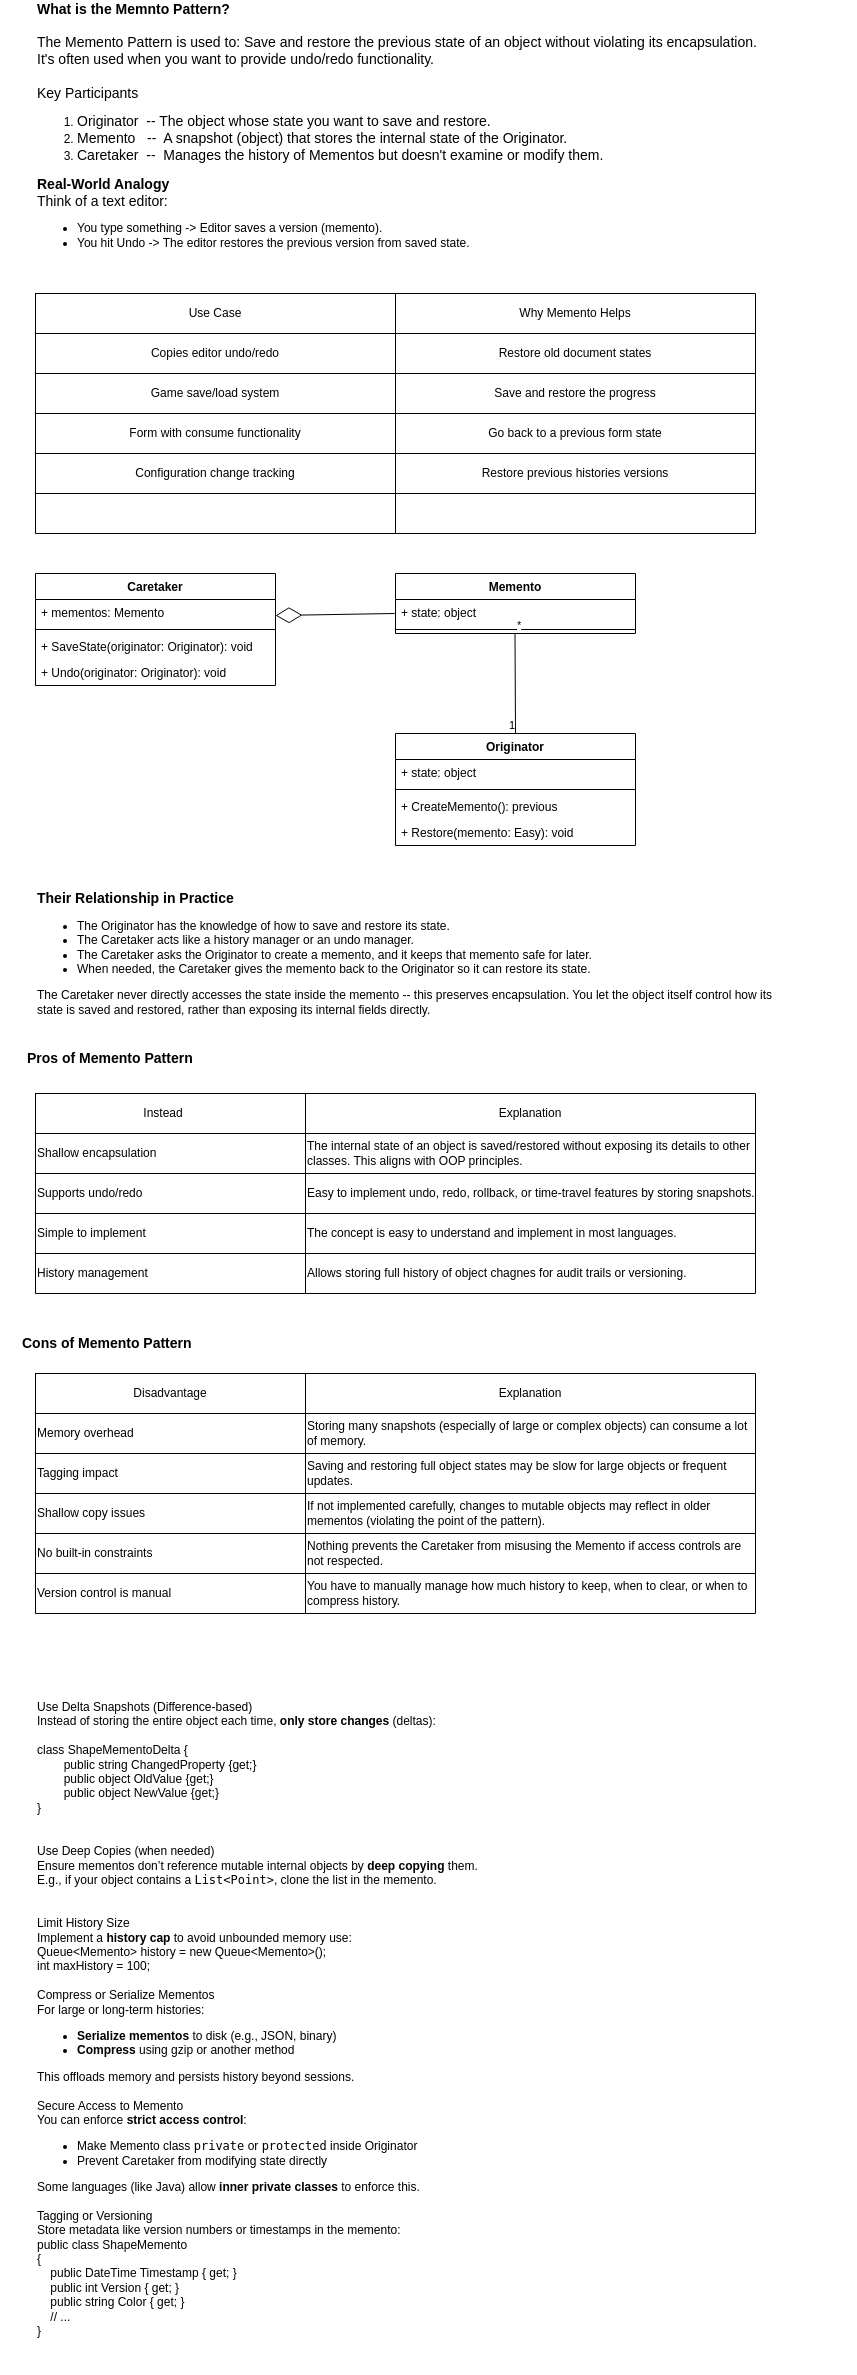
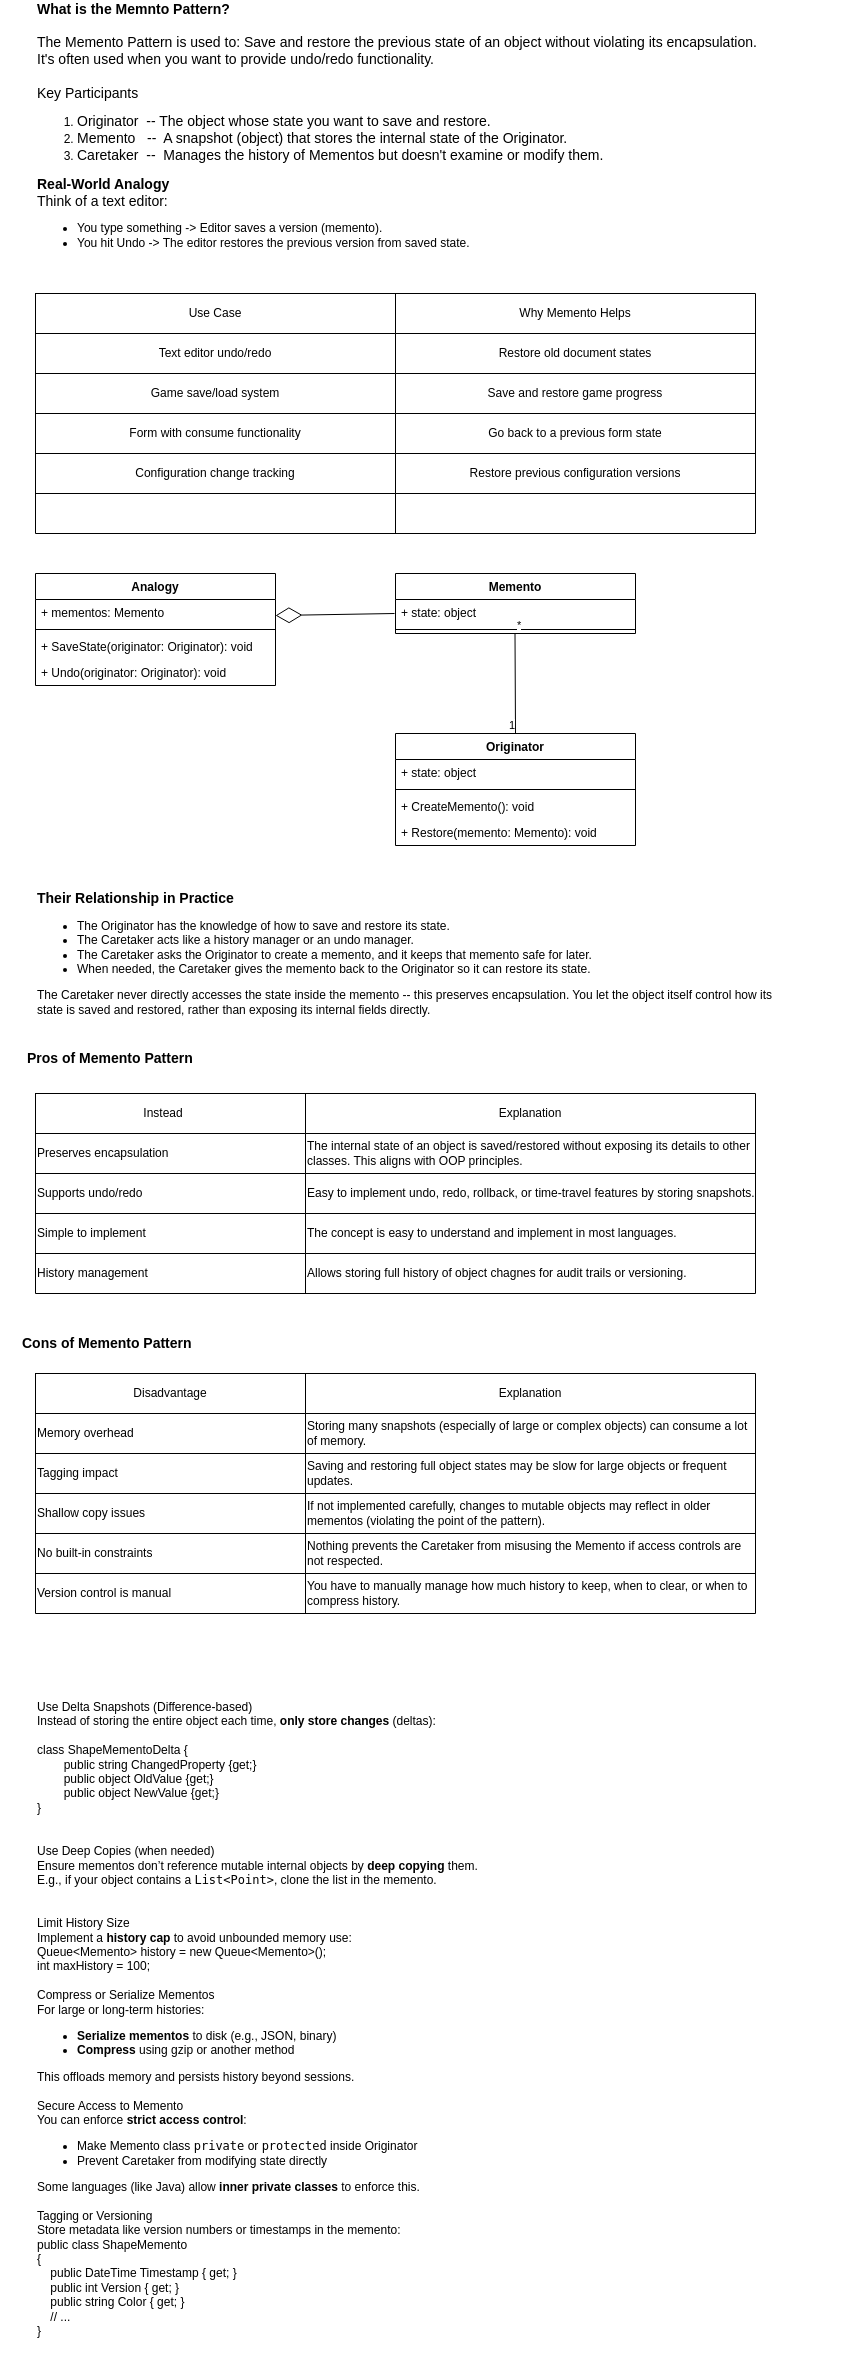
- <mxCell id="8" value="Copies editor undo/redo" style="shape=partialRectangle;html=1;whiteSpace=wrap;connectable=0;strokeColor=inherit;overflow=hidden;fillColor=none;top=0;left=0;bottom=0;right=0;pointerEvents=1;" vertex="1" parent="7"><mxGeometry width="360" height="40" as="geometry"><mxRectangle width="360" height="40" as="alternateBounds" /></mxGeometry></mxCell>
+ <mxCell id="8" value="Text editor undo/redo" style="shape=partialRectangle;html=1;whiteSpace=wrap;connectable=0;strokeColor=inherit;overflow=hidden;fillColor=none;top=0;left=0;bottom=0;right=0;pointerEvents=1;" vertex="1" parent="7"><mxGeometry width="360" height="40" as="geometry"><mxRectangle width="360" height="40" as="alternateBounds" /></mxGeometry></mxCell>
- <mxCell id="12" value="Save and restore the progress" style="shape=partialRectangle;html=1;whiteSpace=wrap;connectable=0;strokeColor=inherit;overflow=hidden;fillColor=none;top=0;left=0;bottom=0;right=0;pointerEvents=1;" vertex="1" parent="10"><mxGeometry x="360" width="360" height="40" as="geometry"><mxRectangle width="360" height="40" as="alternateBounds" /></mxGeometry></mxCell>
+ <mxCell id="12" value="Save and restore game progress" style="shape=partialRectangle;html=1;whiteSpace=wrap;connectable=0;strokeColor=inherit;overflow=hidden;fillColor=none;top=0;left=0;bottom=0;right=0;pointerEvents=1;" vertex="1" parent="10"><mxGeometry x="360" width="360" height="40" as="geometry"><mxRectangle width="360" height="40" as="alternateBounds" /></mxGeometry></mxCell>
- <mxCell id="18" value="Restore previous histories versions" style="shape=partialRectangle;html=1;whiteSpace=wrap;connectable=0;strokeColor=inherit;overflow=hidden;fillColor=none;top=0;left=0;bottom=0;right=0;pointerEvents=1;" vertex="1" parent="16"><mxGeometry x="360" width="360" height="40" as="geometry"><mxRectangle width="360" height="40" as="alternateBounds" /></mxGeometry></mxCell>
+ <mxCell id="18" value="Restore previous configuration versions" style="shape=partialRectangle;html=1;whiteSpace=wrap;connectable=0;strokeColor=inherit;overflow=hidden;fillColor=none;top=0;left=0;bottom=0;right=0;pointerEvents=1;" vertex="1" parent="16"><mxGeometry x="360" width="360" height="40" as="geometry"><mxRectangle width="360" height="40" as="alternateBounds" /></mxGeometry></mxCell>
- <mxCell id="22" value="Caretaker" style="swimlane;fontStyle=1;align=center;verticalAlign=top;childLayout=stackLayout;horizontal=1;startSize=26;horizontalStack=0;resizeParent=1;resizeParentMax=0;resizeLast=0;collapsible=1;marginBottom=0;whiteSpace=wrap;html=1;" vertex="1" parent="1"><mxGeometry x="35" y="570" width="240" height="112" as="geometry" /></mxCell>
+ <mxCell id="22" value="Analogy" style="swimlane;fontStyle=1;align=center;verticalAlign=top;childLayout=stackLayout;horizontal=1;startSize=26;horizontalStack=0;resizeParent=1;resizeParentMax=0;resizeLast=0;collapsible=1;marginBottom=0;whiteSpace=wrap;html=1;" vertex="1" parent="1"><mxGeometry x="35" y="570" width="240" height="112" as="geometry" /></mxCell>
- <mxCell id="30" value="+ CreateMemento(): previous" style="text;strokeColor=none;fillColor=none;align=left;verticalAlign=top;spacingLeft=4;spacingRight=4;overflow=hidden;rotatable=0;points=[[0,0.5],[1,0.5]];portConstraint=eastwest;whiteSpace=wrap;html=1;" vertex="1" parent="27"><mxGeometry y="60" width="240" height="26" as="geometry" /></mxCell>
+ <mxCell id="30" value="+ CreateMemento(): void" style="text;strokeColor=none;fillColor=none;align=left;verticalAlign=top;spacingLeft=4;spacingRight=4;overflow=hidden;rotatable=0;points=[[0,0.5],[1,0.5]];portConstraint=eastwest;whiteSpace=wrap;html=1;" vertex="1" parent="27"><mxGeometry y="60" width="240" height="26" as="geometry" /></mxCell>
- <mxCell id="31" value="+ Restore(memento: Easy): void" style="text;strokeColor=none;fillColor=none;align=left;verticalAlign=top;spacingLeft=4;spacingRight=4;overflow=hidden;rotatable=0;points=[[0,0.5],[1,0.5]];portConstraint=eastwest;whiteSpace=wrap;html=1;" vertex="1" parent="27"><mxGeometry y="86" width="240" height="26" as="geometry" /></mxCell>
+ <mxCell id="31" value="+ Restore(memento: Memento): void" style="text;strokeColor=none;fillColor=none;align=left;verticalAlign=top;spacingLeft=4;spacingRight=4;overflow=hidden;rotatable=0;points=[[0,0.5],[1,0.5]];portConstraint=eastwest;whiteSpace=wrap;html=1;" vertex="1" parent="27"><mxGeometry y="86" width="240" height="26" as="geometry" /></mxCell>
- <mxCell id="46" value="Shallow encapsulation" style="shape=partialRectangle;html=1;whiteSpace=wrap;connectable=0;strokeColor=inherit;overflow=hidden;fillColor=none;top=0;left=0;bottom=0;right=0;pointerEvents=1;align=left;" vertex="1" parent="45"><mxGeometry width="270" height="40" as="geometry"><mxRectangle width="270" height="40" as="alternateBounds" /></mxGeometry></mxCell>
+ <mxCell id="46" value="Preserves encapsulation" style="shape=partialRectangle;html=1;whiteSpace=wrap;connectable=0;strokeColor=inherit;overflow=hidden;fillColor=none;top=0;left=0;bottom=0;right=0;pointerEvents=1;align=left;" vertex="1" parent="45"><mxGeometry width="270" height="40" as="geometry"><mxRectangle width="270" height="40" as="alternateBounds" /></mxGeometry></mxCell>
